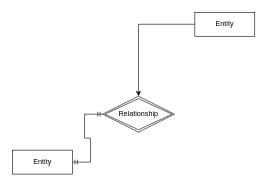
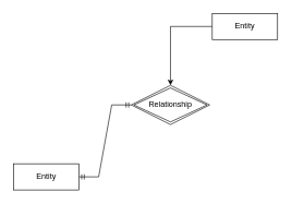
- <mxCell id="2" value="Relationship" style="shape=rhombus;double=1;perimeter=rhombusPerimeter;whiteSpace=wrap;html=1;align=center;" vertex="1" parent="1"><mxGeometry x="170" y="160" width="120" height="60" as="geometry" /></mxCell>
+ <mxCell id="2" value="Relationship" style="shape=rhombus;double=1;perimeter=rhombusPerimeter;whiteSpace=wrap;html=1;align=center;" vertex="1" parent="1"><mxGeometry x="200" y="130" width="120" height="60" as="geometry" /></mxCell>
